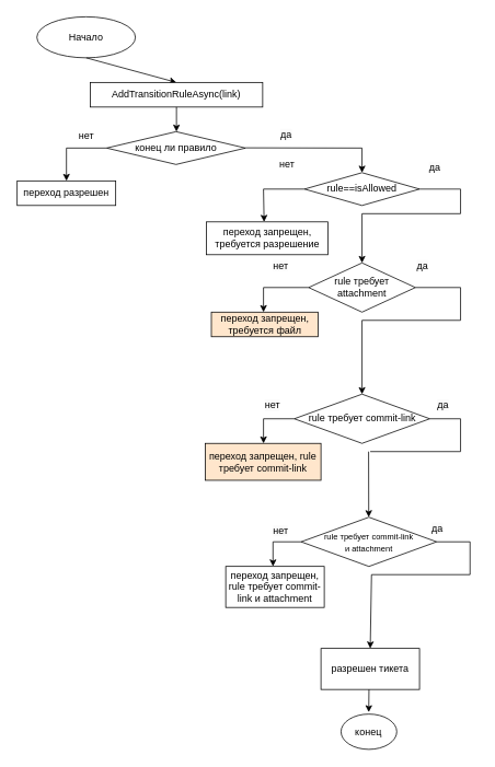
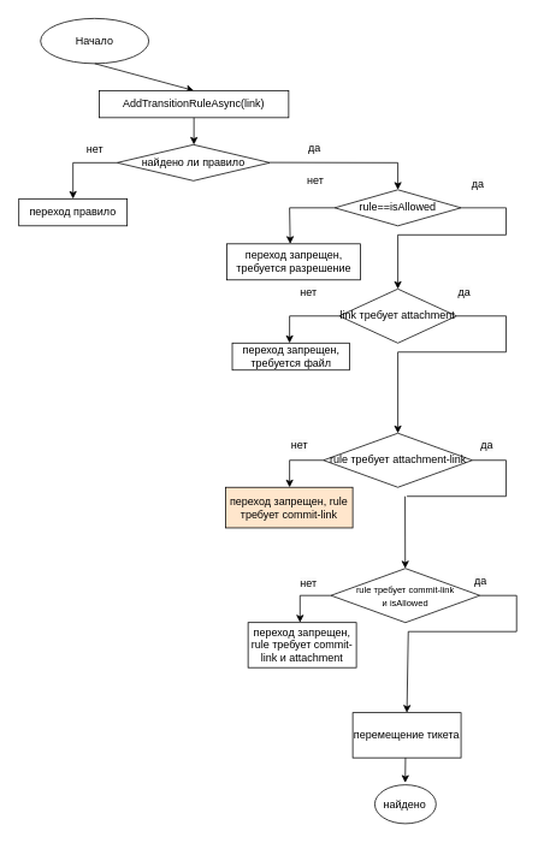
- <mxCell id="6" value="конец ли правило" style="rhombus;whiteSpace=wrap;html=1;" parent="1" vertex="1"><mxGeometry x="129" y="160" width="169" height="40" as="geometry" /></mxCell>
+ <mxCell id="6" value="найдено ли правило" style="rhombus;whiteSpace=wrap;html=1;" parent="1" vertex="1"><mxGeometry x="129" y="160" width="169" height="40" as="geometry" /></mxCell>
- <mxCell id="51" value="переход разрешен" style="rounded=0;whiteSpace=wrap;html=1;" vertex="1" parent="1"><mxGeometry x="20" y="220" width="120" height="30" as="geometry" /></mxCell>
+ <mxCell id="51" value="переход правило" style="rounded=0;whiteSpace=wrap;html=1;" vertex="1" parent="1"><mxGeometry x="20" y="220" width="120" height="30" as="geometry" /></mxCell>
- <mxCell id="21" value="rule требует attachment" style="rhombus;whiteSpace=wrap;html=1;" parent="1" vertex="1"><mxGeometry x="375" y="320" width="130" height="60" as="geometry" /></mxCell>
+ <mxCell id="21" value="link требует attachment" style="rhombus;whiteSpace=wrap;html=1;" parent="1" vertex="1"><mxGeometry x="375" y="320" width="130" height="60" as="geometry" /></mxCell>
- <mxCell id="53" value="переход запрещен, требуется файл" style="rounded=0;whiteSpace=wrap;html=1;fillColor=#ffe6cc;" vertex="1" parent="1"><mxGeometry x="256.5" y="380" width="130" height="30" as="geometry" /></mxCell>
+ <mxCell id="53" value="переход запрещен, требуется файл" style="rounded=0;whiteSpace=wrap;html=1;" vertex="1" parent="1"><mxGeometry x="256.5" y="380" width="130" height="30" as="geometry" /></mxCell>
- <mxCell id="28" value="rule требует commit-link" style="rhombus;whiteSpace=wrap;html=1;" parent="1" vertex="1"><mxGeometry x="357.5" y="480" width="165" height="60" as="geometry" /></mxCell>
+ <mxCell id="28" value="rule требует attachment-link" style="rhombus;whiteSpace=wrap;html=1;" parent="1" vertex="1"><mxGeometry x="357.5" y="480" width="165" height="60" as="geometry" /></mxCell>
- <mxCell id="35" value="&lt;font style=&quot;font-size: 10px;&quot;&gt;rule требует commit-link&lt;/font&gt;&lt;div&gt;&lt;font style=&quot;font-size: 10px;&quot;&gt;и attachment&lt;/font&gt;&lt;/div&gt;" style="rhombus;whiteSpace=wrap;html=1;" parent="1" vertex="1"><mxGeometry x="365.87" y="630" width="165" height="60" as="geometry" /></mxCell>
+ <mxCell id="35" value="&lt;font style=&quot;font-size: 10px;&quot;&gt;rule требует commit-link&lt;/font&gt;&lt;div&gt;&lt;font style=&quot;font-size: 10px;&quot;&gt;и isAllowed&lt;/font&gt;&lt;/div&gt;" style="rhombus;whiteSpace=wrap;html=1;" parent="1" vertex="1"><mxGeometry x="365.87" y="630" width="165" height="60" as="geometry" /></mxCell>
- <mxCell id="56" value="разрешен тикета" style="rounded=0;whiteSpace=wrap;html=1;" vertex="1" parent="1"><mxGeometry x="390" y="790" width="120" height="50" as="geometry" /></mxCell>
+ <mxCell id="56" value="перемещение тикета" style="rounded=0;whiteSpace=wrap;html=1;" vertex="1" parent="1"><mxGeometry x="390" y="790" width="120" height="50" as="geometry" /></mxCell>
- <mxCell id="43" value="конец" style="ellipse;whiteSpace=wrap;html=1;" parent="1" vertex="1"><mxGeometry x="414.44" y="870" width="67.87" height="43" as="geometry" /></mxCell>
+ <mxCell id="43" value="найдено" style="ellipse;whiteSpace=wrap;html=1;" parent="1" vertex="1"><mxGeometry x="414.44" y="870" width="67.87" height="43" as="geometry" /></mxCell>
